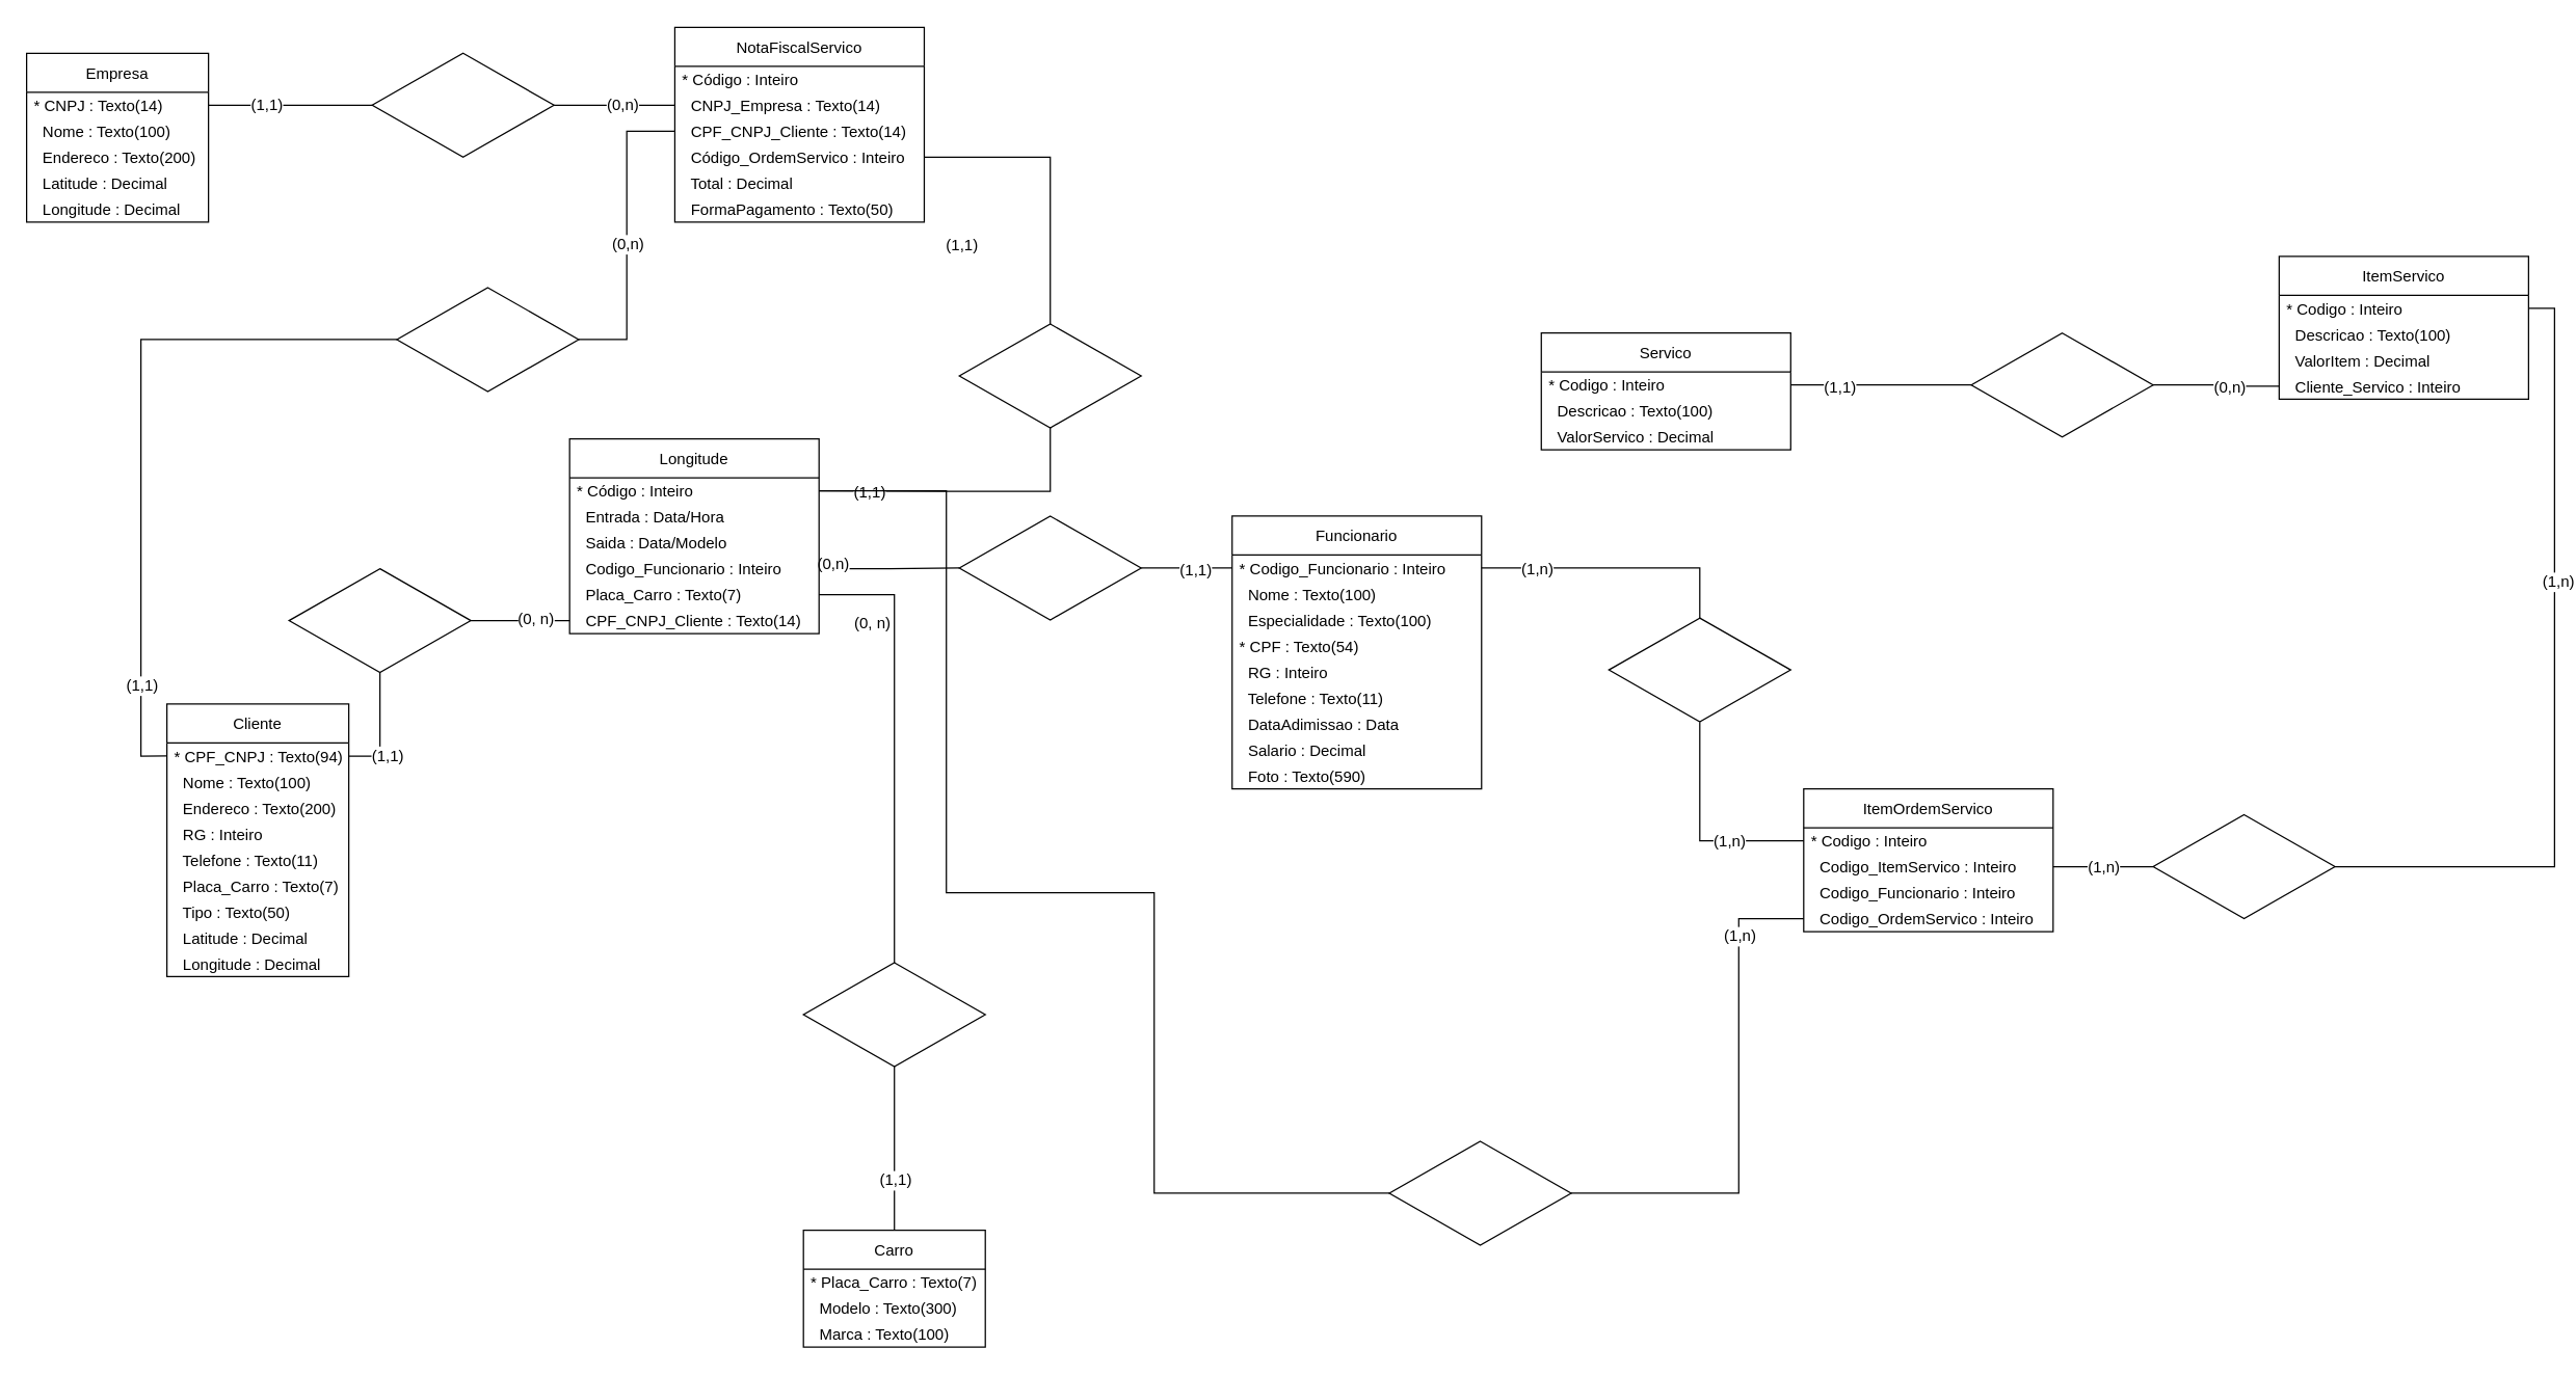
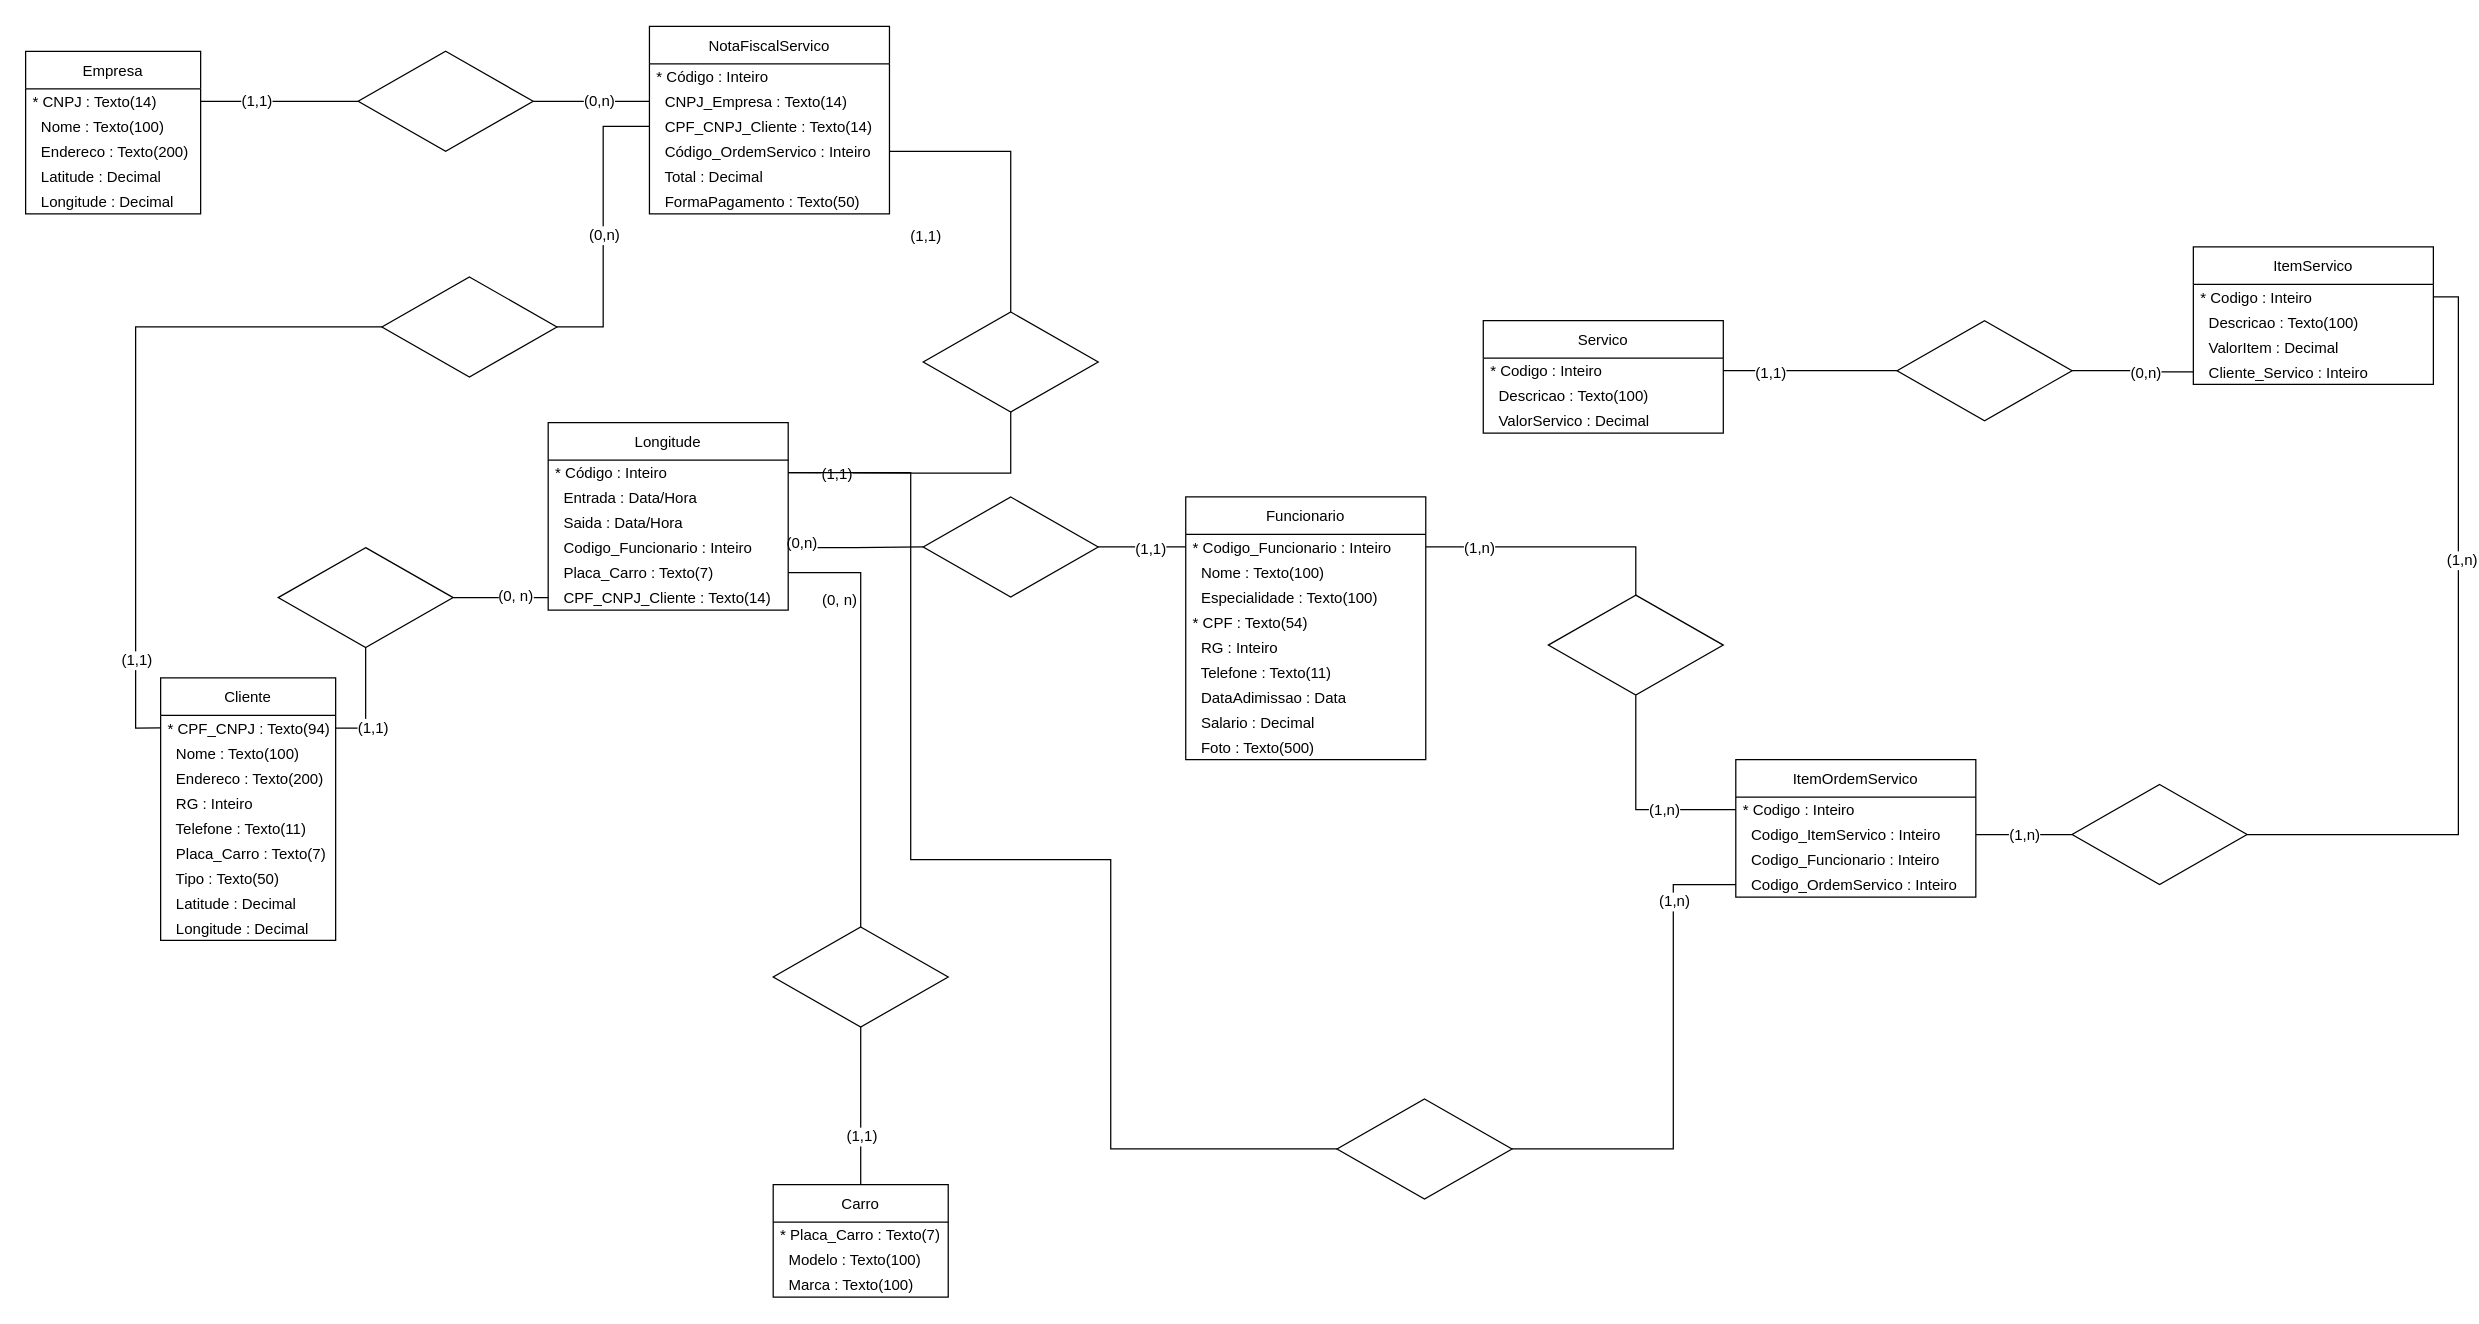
- <mxCell id="81" value="  Saida : Data/Modelo" style="text;strokeColor=none;fillColor=none;align=left;verticalAlign=middle;spacingLeft=4;spacingRight=4;overflow=hidden;points=[[0,0.5],[1,0.5]];portConstraint=eastwest;rotatable=0;" parent="78" vertex="1"><mxGeometry y="70" width="192" height="20" as="geometry" /></mxCell>
+ <mxCell id="81" value="  Saida : Data/Hora" style="text;strokeColor=none;fillColor=none;align=left;verticalAlign=middle;spacingLeft=4;spacingRight=4;overflow=hidden;points=[[0,0.5],[1,0.5]];portConstraint=eastwest;rotatable=0;" parent="78" vertex="1"><mxGeometry y="70" width="192" height="20" as="geometry" /></mxCell>
- <mxCell id="94" value="  Foto : Texto(590)" style="text;strokeColor=none;fillColor=none;align=left;verticalAlign=middle;spacingLeft=4;spacingRight=4;overflow=hidden;points=[[0,0.5],[1,0.5]];portConstraint=eastwest;rotatable=0;" vertex="1" parent="85"><mxGeometry y="190" width="192" height="20" as="geometry" /></mxCell>
+ <mxCell id="94" value="  Foto : Texto(500)" style="text;strokeColor=none;fillColor=none;align=left;verticalAlign=middle;spacingLeft=4;spacingRight=4;overflow=hidden;points=[[0,0.5],[1,0.5]];portConstraint=eastwest;rotatable=0;" vertex="1" parent="85"><mxGeometry y="190" width="192" height="20" as="geometry" /></mxCell>
- <mxCell id="69" value="  Modelo : Texto(300)" style="text;strokeColor=none;fillColor=none;align=left;verticalAlign=middle;spacingLeft=4;spacingRight=4;overflow=hidden;points=[[0,0.5],[1,0.5]];portConstraint=eastwest;rotatable=0;" parent="67" vertex="1"><mxGeometry y="50" width="140" height="20" as="geometry" /></mxCell>
+ <mxCell id="69" value="  Modelo : Texto(100)" style="text;strokeColor=none;fillColor=none;align=left;verticalAlign=middle;spacingLeft=4;spacingRight=4;overflow=hidden;points=[[0,0.5],[1,0.5]];portConstraint=eastwest;rotatable=0;" parent="67" vertex="1"><mxGeometry y="50" width="140" height="20" as="geometry" /></mxCell>
